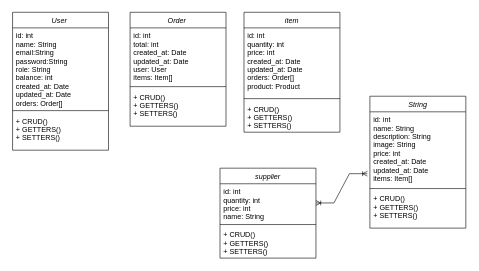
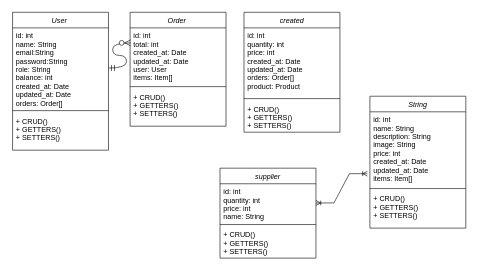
- <mxCell id="10" value="item" style="swimlane;fontStyle=2;align=center;verticalAlign=top;childLayout=stackLayout;horizontal=1;startSize=26;horizontalStack=0;resizeParent=1;resizeLast=0;collapsible=1;marginBottom=0;rounded=0;shadow=0;strokeWidth=1;" parent="1" vertex="1"><mxGeometry x="406" y="20" width="160" height="200" as="geometry"><mxRectangle x="230" y="140" width="160" height="26" as="alternateBounds" /></mxGeometry></mxCell>
+ <mxCell id="10" value="created" style="swimlane;fontStyle=2;align=center;verticalAlign=top;childLayout=stackLayout;horizontal=1;startSize=26;horizontalStack=0;resizeParent=1;resizeLast=0;collapsible=1;marginBottom=0;rounded=0;shadow=0;strokeWidth=1;" parent="1" vertex="1"><mxGeometry x="406" y="20" width="160" height="200" as="geometry"><mxRectangle x="230" y="140" width="160" height="26" as="alternateBounds" /></mxGeometry></mxCell>
+ <mxCell id="22" value="" style="edgeStyle=entityRelationEdgeStyle;fontSize=12;html=1;endArrow=ERzeroToMany;startArrow=ERmandOne;rounded=0;startSize=8;endSize=8;curved=1;exitX=1;exitY=0.5;exitDx=0;exitDy=0;entryX=0.006;entryY=0.266;entryDx=0;entryDy=0;entryPerimeter=0;" parent="1" source="3" target="7" edge="1"><mxGeometry width="100" height="100" relative="1" as="geometry"><mxPoint x="146" y="310" as="sourcePoint" /><mxPoint x="246" y="210" as="targetPoint" /></mxGeometry></mxCell>
